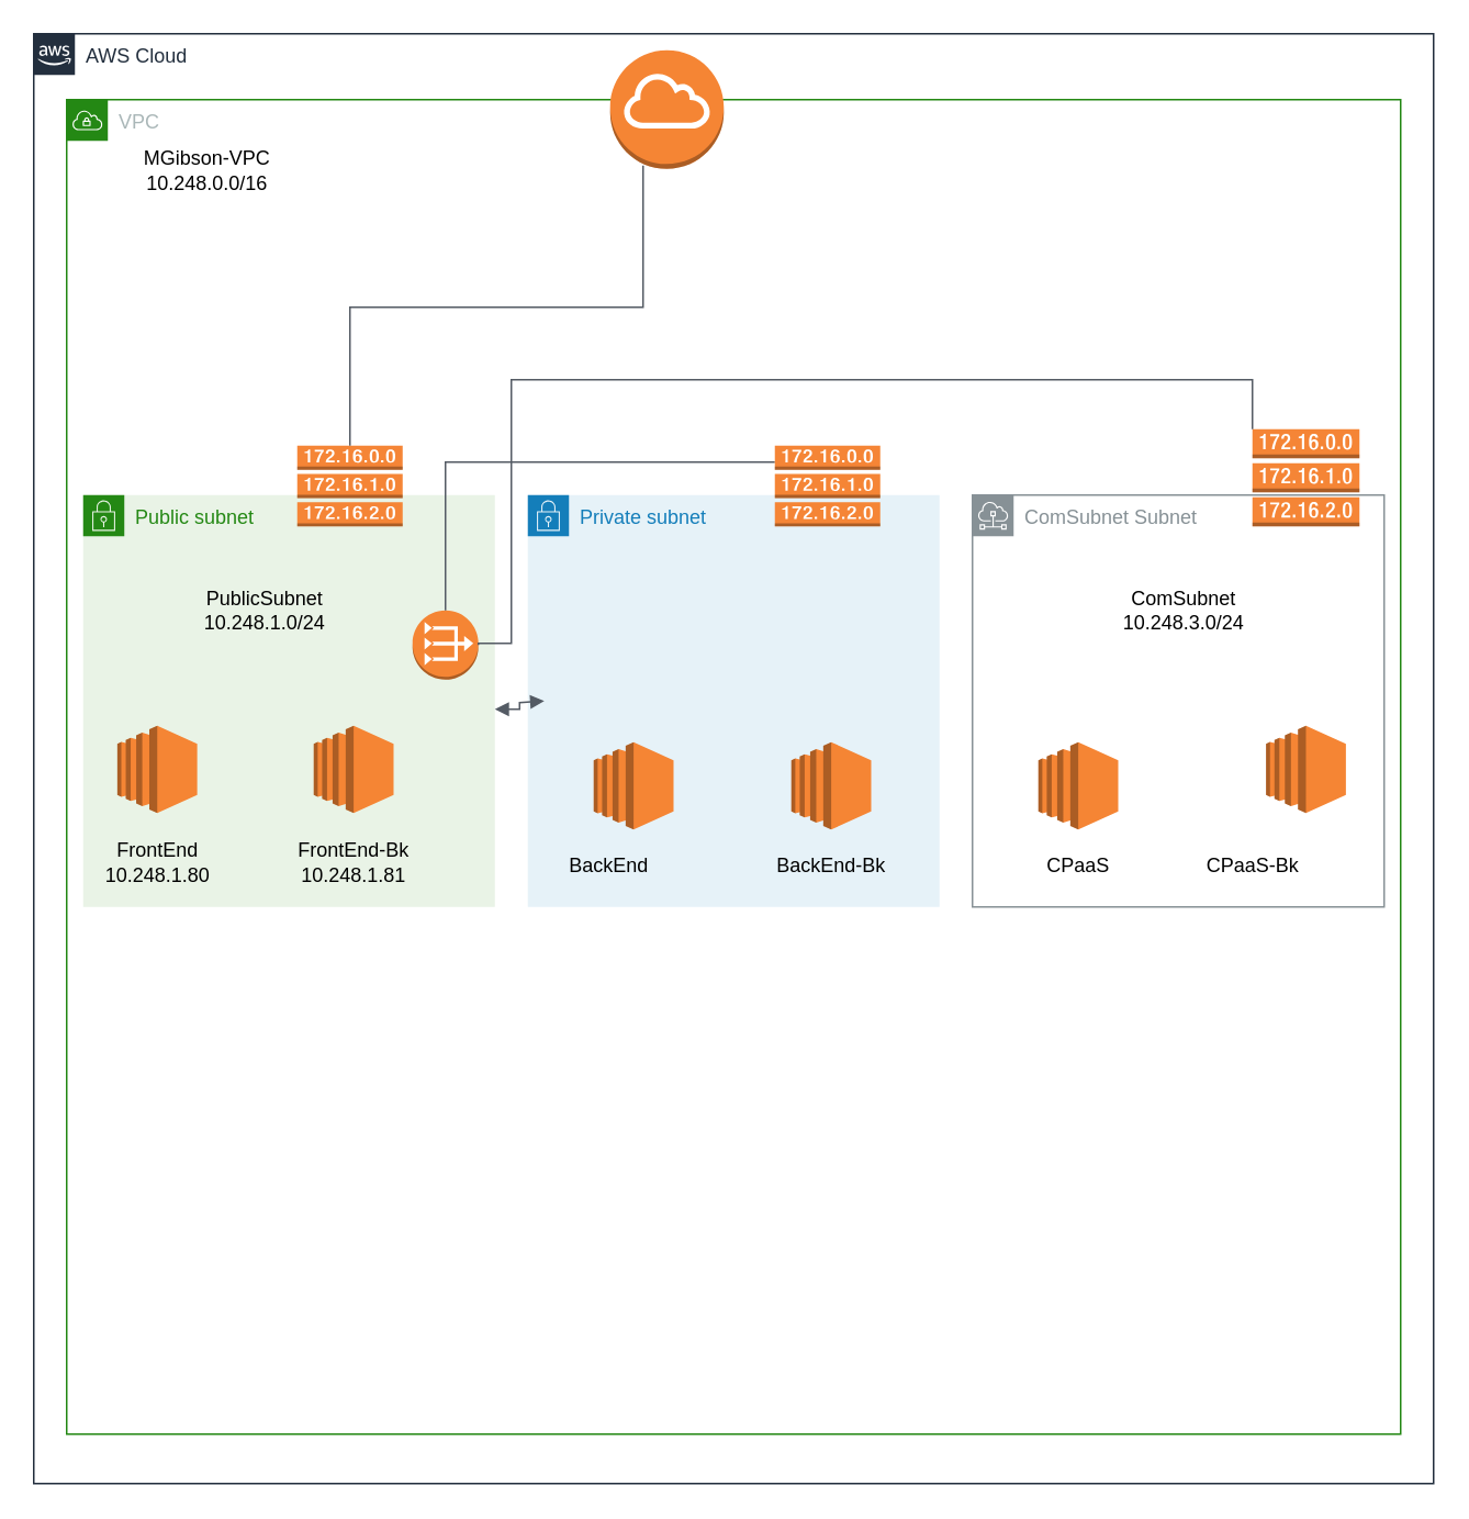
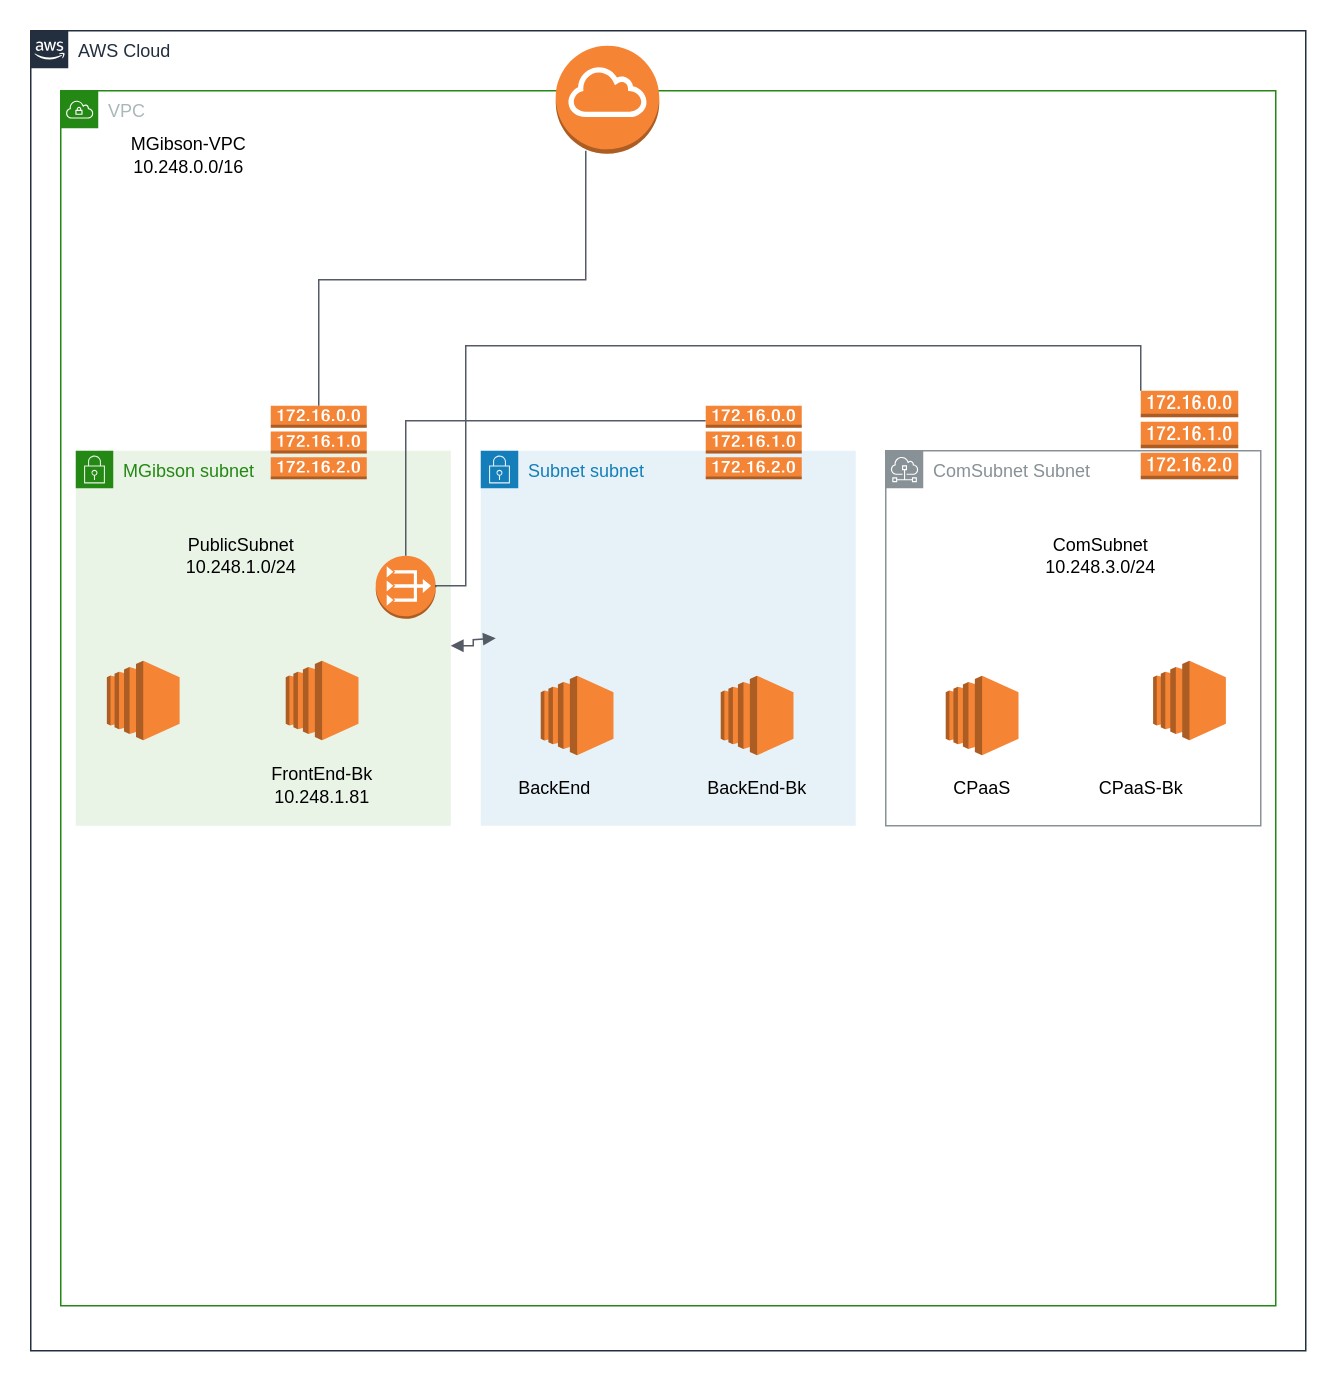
- <mxCell id="10" value="Public subnet" style="points=[[0,0],[0.25,0],[0.5,0],[0.75,0],[1,0],[1,0.25],[1,0.5],[1,0.75],[1,1],[0.75,1],[0.5,1],[0.25,1],[0,1],[0,0.75],[0,0.5],[0,0.25]];outlineConnect=0;gradientColor=none;html=1;whiteSpace=wrap;fontSize=12;fontStyle=0;container=1;pointerEvents=0;collapsible=0;recursiveResize=0;shape=mxgraph.aws4.group;grIcon=mxgraph.aws4.group_security_group;grStroke=0;strokeColor=#248814;fillColor=#E9F3E6;verticalAlign=top;align=left;spacingLeft=30;fontColor=#248814;dashed=0;" parent="3" vertex="1"><mxGeometry x="10" y="240" width="250" height="250" as="geometry" /></mxCell>
+ <mxCell id="10" value="MGibson subnet" style="points=[[0,0],[0.25,0],[0.5,0],[0.75,0],[1,0],[1,0.25],[1,0.5],[1,0.75],[1,1],[0.75,1],[0.5,1],[0.25,1],[0,1],[0,0.75],[0,0.5],[0,0.25]];outlineConnect=0;gradientColor=none;html=1;whiteSpace=wrap;fontSize=12;fontStyle=0;container=1;pointerEvents=0;collapsible=0;recursiveResize=0;shape=mxgraph.aws4.group;grIcon=mxgraph.aws4.group_security_group;grStroke=0;strokeColor=#248814;fillColor=#E9F3E6;verticalAlign=top;align=left;spacingLeft=30;fontColor=#248814;dashed=0;" parent="3" vertex="1"><mxGeometry x="10" y="240" width="250" height="250" as="geometry" /></mxCell>
- <mxCell id="5" value="Private subnet" style="points=[[0,0],[0.25,0],[0.5,0],[0.75,0],[1,0],[1,0.25],[1,0.5],[1,0.75],[1,1],[0.75,1],[0.5,1],[0.25,1],[0,1],[0,0.75],[0,0.5],[0,0.25]];outlineConnect=0;gradientColor=none;html=1;whiteSpace=wrap;fontSize=12;fontStyle=0;container=1;pointerEvents=0;collapsible=0;recursiveResize=0;shape=mxgraph.aws4.group;grIcon=mxgraph.aws4.group_security_group;grStroke=0;strokeColor=#147EBA;fillColor=#E6F2F8;verticalAlign=top;align=left;spacingLeft=30;fontColor=#147EBA;dashed=0;" parent="3" vertex="1"><mxGeometry x="280" y="240" width="250" height="250" as="geometry" /></mxCell>
+ <mxCell id="5" value="Subnet subnet" style="points=[[0,0],[0.25,0],[0.5,0],[0.75,0],[1,0],[1,0.25],[1,0.5],[1,0.75],[1,1],[0.75,1],[0.5,1],[0.25,1],[0,1],[0,0.75],[0,0.5],[0,0.25]];outlineConnect=0;gradientColor=none;html=1;whiteSpace=wrap;fontSize=12;fontStyle=0;container=1;pointerEvents=0;collapsible=0;recursiveResize=0;shape=mxgraph.aws4.group;grIcon=mxgraph.aws4.group_security_group;grStroke=0;strokeColor=#147EBA;fillColor=#E6F2F8;verticalAlign=top;align=left;spacingLeft=30;fontColor=#147EBA;dashed=0;" parent="3" vertex="1"><mxGeometry x="280" y="240" width="250" height="250" as="geometry" /></mxCell>
- <mxCell id="27" value="ComSubnet&lt;br&gt;10.248.3.0/24" style="text;html=1;align=center;verticalAlign=middle;resizable=0;points=[];autosize=1;strokeColor=none;fillColor=none;" parent="3" vertex="1"><mxGeometry x="628.25" y="290" width="100" height="40" as="geometry" /></mxCell>
+ <mxCell id="27" value="ComSubnet&lt;br&gt;10.248.3.0/24" style="text;html=1;align=center;verticalAlign=middle;resizable=0;points=[];autosize=1;strokeColor=none;fillColor=none;" parent="3" vertex="1"><mxGeometry x="643.25" y="290" width="100" height="40" as="geometry" /></mxCell>
- <mxCell id="15" value="FrontEnd&lt;br&gt;10.248.1.80" style="text;html=1;align=center;verticalAlign=middle;resizable=0;points=[];autosize=1;strokeColor=none;fillColor=none;" parent="10" vertex="1"><mxGeometry y="203" width="90" height="40" as="geometry" /></mxCell>
